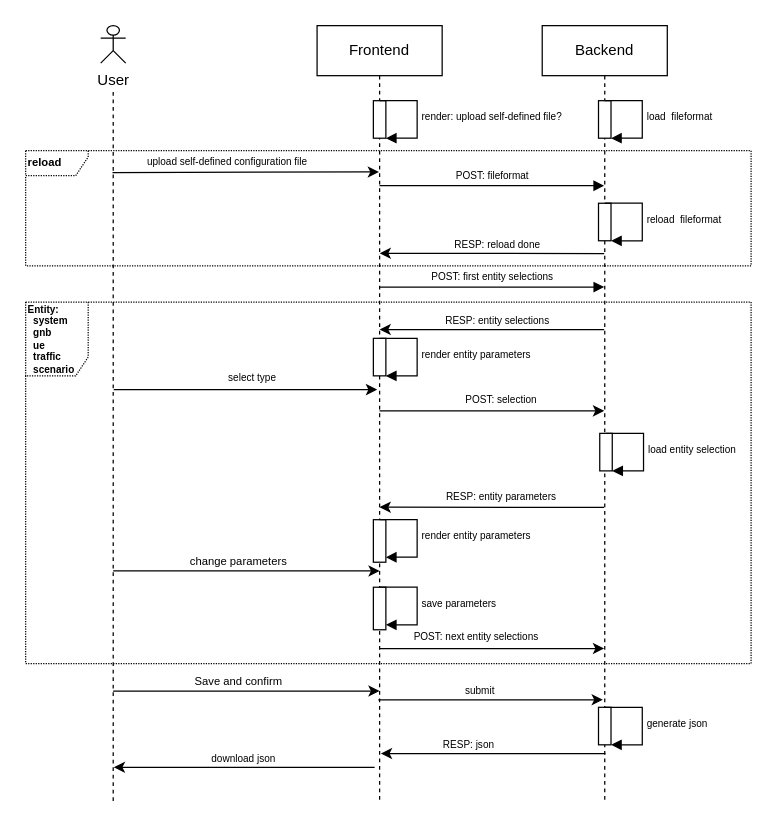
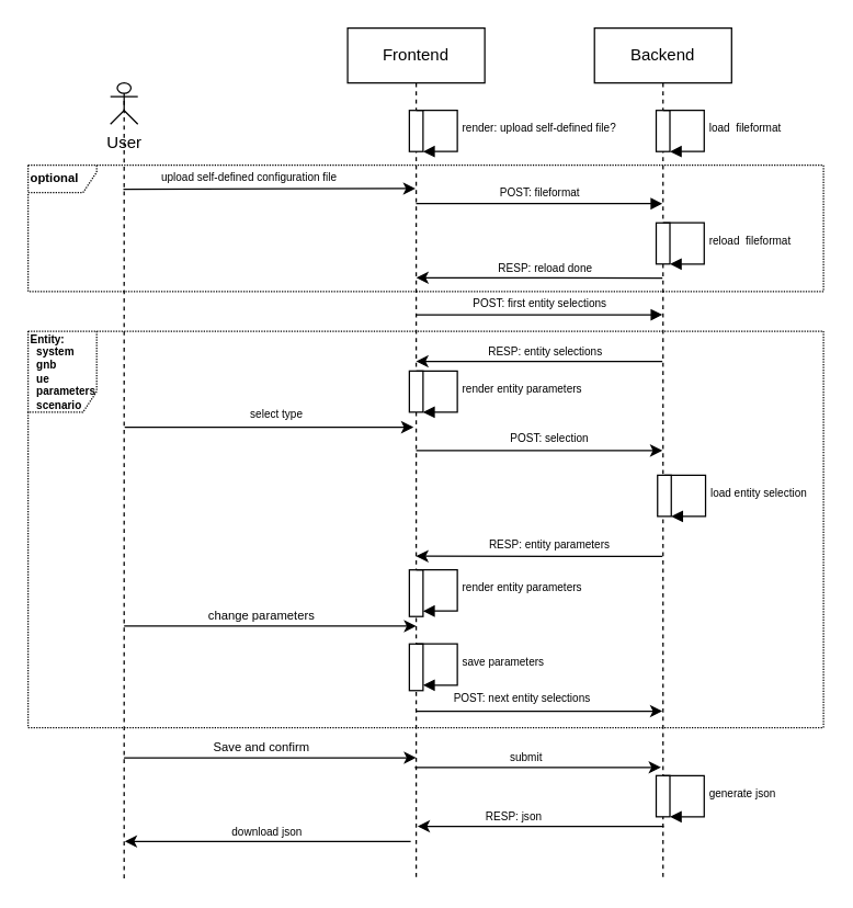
- <mxCell id="42" value="User" style="shape=umlActor;verticalLabelPosition=bottom;verticalAlign=top;html=1;" vertex="1" parent="1"><mxGeometry x="80" y="20" width="20" height="30" as="geometry" /></mxCell>
+ <mxCell id="42" value="User" style="shape=umlActor;verticalLabelPosition=bottom;verticalAlign=top;html=1;" vertex="1" parent="1"><mxGeometry x="80" y="60" width="20" height="30" as="geometry" /></mxCell>
- <mxCell id="44" value="reload" style="shape=umlFrame;whiteSpace=wrap;html=1;pointerEvents=0;dashed=1;dashPattern=1 1;width=50;height=20;fontSize=9;align=left;fontStyle=1" vertex="1" parent="1"><mxGeometry x="20" y="120" width="580" height="92" as="geometry" /></mxCell>
+ <mxCell id="44" value="optional" style="shape=umlFrame;whiteSpace=wrap;html=1;pointerEvents=0;dashed=1;dashPattern=1 1;width=50;height=20;fontSize=9;align=left;fontStyle=1" vertex="1" parent="1"><mxGeometry x="20" y="120" width="580" height="92" as="geometry" /></mxCell>
- <mxCell id="35" value="Entity:&lt;br style=&quot;font-size: 8px;&quot;&gt;&amp;nbsp; system&lt;br style=&quot;font-size: 8px;&quot;&gt;&lt;div style=&quot;font-size: 8px;&quot;&gt;&lt;span style=&quot;background-color: initial; font-size: 8px;&quot;&gt;&amp;nbsp; gnb&lt;/span&gt;&lt;/div&gt;&amp;nbsp; ue&lt;br style=&quot;font-size: 8px;&quot;&gt;&amp;nbsp; traffic&lt;br style=&quot;font-size: 8px;&quot;&gt;&amp;nbsp; scenario" style="shape=umlFrame;whiteSpace=wrap;html=1;pointerEvents=0;dashed=1;dashPattern=1 1;width=50;height=59;align=left;fontSize=8;fontStyle=1" vertex="1" parent="1"><mxGeometry x="20" y="241" width="580" height="289" as="geometry" /></mxCell>
+ <mxCell id="35" value="Entity:&lt;br style=&quot;font-size: 8px;&quot;&gt;&amp;nbsp; system&lt;br style=&quot;font-size: 8px;&quot;&gt;&lt;div style=&quot;font-size: 8px;&quot;&gt;&lt;span style=&quot;background-color: initial; font-size: 8px;&quot;&gt;&amp;nbsp; gnb&lt;/span&gt;&lt;/div&gt;&amp;nbsp; ue&lt;br style=&quot;font-size: 8px;&quot;&gt;&amp;nbsp; parameters&lt;br style=&quot;font-size: 8px;&quot;&gt;&amp;nbsp; scenario" style="shape=umlFrame;whiteSpace=wrap;html=1;pointerEvents=0;dashed=1;dashPattern=1 1;width=50;height=59;align=left;fontSize=8;fontStyle=1" vertex="1" parent="1"><mxGeometry x="20" y="241" width="580" height="289" as="geometry" /></mxCell>
